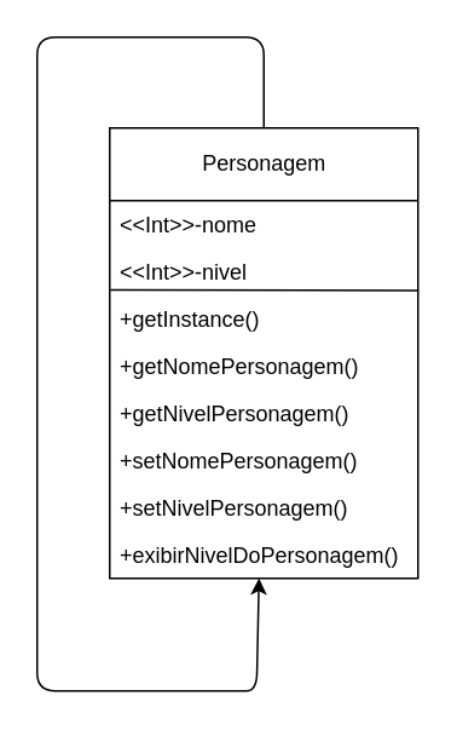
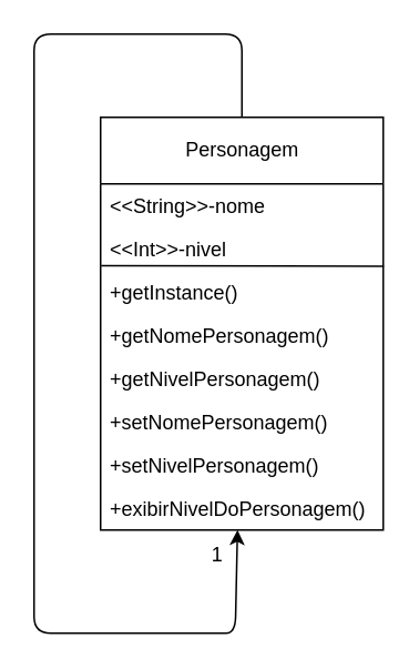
- <mxCell id="3" value="&amp;lt;&amp;lt;Int&amp;gt;&amp;gt;-nome" style="text;strokeColor=none;fillColor=none;align=left;verticalAlign=top;spacingLeft=4;spacingRight=4;overflow=hidden;rotatable=0;points=[[0,0.5],[1,0.5]];portConstraint=eastwest;whiteSpace=wrap;html=1;" vertex="1" parent="2"><mxGeometry y="40" width="170" height="26" as="geometry" /></mxCell>
+ <mxCell id="3" value="&amp;lt;&amp;lt;String&amp;gt;&amp;gt;-nome" style="text;strokeColor=none;fillColor=none;align=left;verticalAlign=top;spacingLeft=4;spacingRight=4;overflow=hidden;rotatable=0;points=[[0,0.5],[1,0.5]];portConstraint=eastwest;whiteSpace=wrap;html=1;" vertex="1" parent="2"><mxGeometry y="40" width="170" height="26" as="geometry" /></mxCell>
+ <mxCell id="13" value="1" style="text;html=1;align=center;verticalAlign=middle;resizable=0;points=[];autosize=1;strokeColor=none;fillColor=none;" vertex="1" parent="1"><mxGeometry x="115" y="318" width="30" height="30" as="geometry" /></mxCell>
